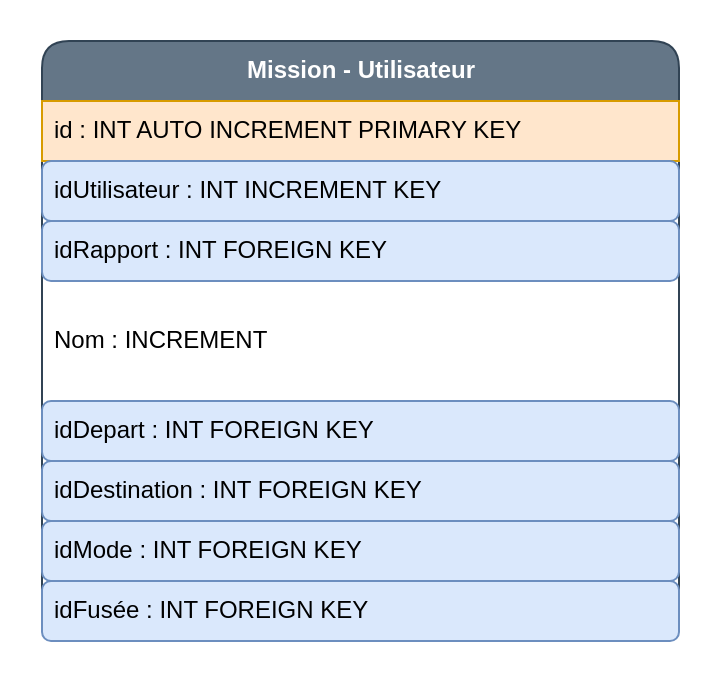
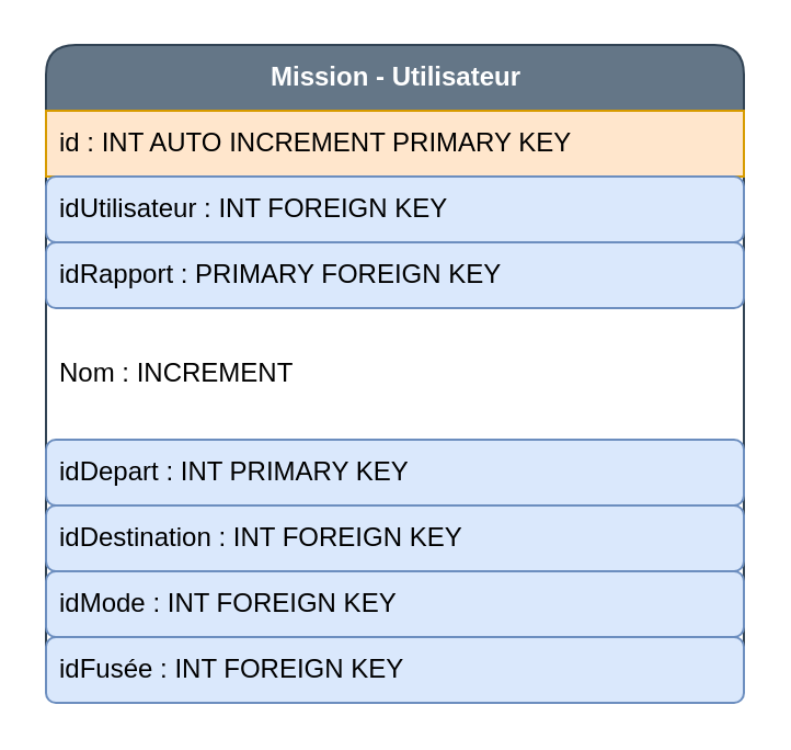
- <mxCell id="4" value="idUtilisateur : INT INCREMENT KEY" style="text;strokeColor=#6c8ebf;fillColor=#dae8fc;align=left;verticalAlign=middle;spacingLeft=4;spacingRight=4;overflow=hidden;points=[[0,0.5],[1,0.5]];portConstraint=eastwest;rotatable=0;whiteSpace=wrap;html=1;rounded=1;" vertex="1" parent="2"><mxGeometry y="60" width="318.5" height="30" as="geometry" /></mxCell>
+ <mxCell id="4" value="idUtilisateur : INT FOREIGN KEY" style="text;strokeColor=#6c8ebf;fillColor=#dae8fc;align=left;verticalAlign=middle;spacingLeft=4;spacingRight=4;overflow=hidden;points=[[0,0.5],[1,0.5]];portConstraint=eastwest;rotatable=0;whiteSpace=wrap;html=1;rounded=1;" vertex="1" parent="2"><mxGeometry y="60" width="318.5" height="30" as="geometry" /></mxCell>
- <mxCell id="5" value="idRapport : INT FOREIGN KEY" style="text;strokeColor=#6c8ebf;fillColor=#dae8fc;align=left;verticalAlign=middle;spacingLeft=4;spacingRight=4;overflow=hidden;points=[[0,0.5],[1,0.5]];portConstraint=eastwest;rotatable=0;whiteSpace=wrap;html=1;rounded=1;" vertex="1" parent="2"><mxGeometry y="90" width="318.5" height="30" as="geometry" /></mxCell>
+ <mxCell id="5" value="idRapport : PRIMARY FOREIGN KEY" style="text;strokeColor=#6c8ebf;fillColor=#dae8fc;align=left;verticalAlign=middle;spacingLeft=4;spacingRight=4;overflow=hidden;points=[[0,0.5],[1,0.5]];portConstraint=eastwest;rotatable=0;whiteSpace=wrap;html=1;rounded=1;" vertex="1" parent="2"><mxGeometry y="90" width="318.5" height="30" as="geometry" /></mxCell>
- <mxCell id="7" value="idDepart : INT FOREIGN KEY" style="text;strokeColor=#6c8ebf;fillColor=#dae8fc;align=left;verticalAlign=middle;spacingLeft=4;spacingRight=4;overflow=hidden;points=[[0,0.5],[1,0.5]];portConstraint=eastwest;rotatable=0;whiteSpace=wrap;html=1;rounded=1;" vertex="1" parent="2"><mxGeometry y="180" width="318.5" height="30" as="geometry" /></mxCell>
+ <mxCell id="7" value="idDepart : INT PRIMARY KEY" style="text;strokeColor=#6c8ebf;fillColor=#dae8fc;align=left;verticalAlign=middle;spacingLeft=4;spacingRight=4;overflow=hidden;points=[[0,0.5],[1,0.5]];portConstraint=eastwest;rotatable=0;whiteSpace=wrap;html=1;rounded=1;" vertex="1" parent="2"><mxGeometry y="180" width="318.5" height="30" as="geometry" /></mxCell>
